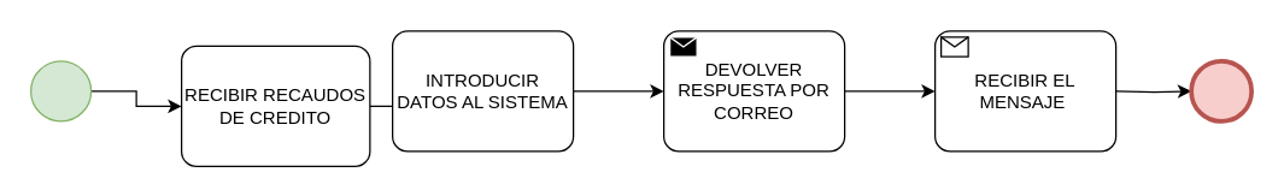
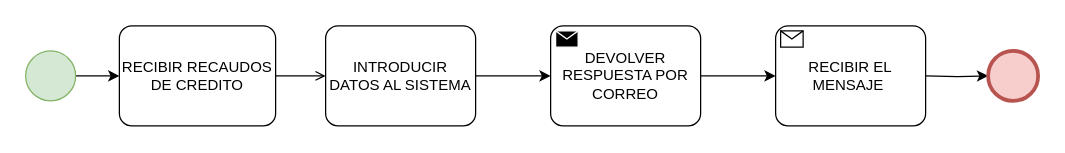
- <mxCell id="5" value="RECIBIR RECAUDOS DE CREDITO" style="points=[[0.25,0,0],[0.5,0,0],[0.75,0,0],[1,0.25,0],[1,0.5,0],[1,0.75,0],[0.75,1,0],[0.5,1,0],[0.25,1,0],[0,0.75,0],[0,0.5,0],[0,0.25,0]];shape=mxgraph.bpmn.task;whiteSpace=wrap;rectStyle=rounded;size=10;taskMarker=abstract;" vertex="1" parent="1"><mxGeometry x="120" y="30" width="125" height="80" as="geometry" /></mxCell>
+ <mxCell id="5" value="RECIBIR RECAUDOS DE CREDITO" style="points=[[0.25,0,0],[0.5,0,0],[0.75,0,0],[1,0.25,0],[1,0.5,0],[1,0.75,0],[0.75,1,0],[0.5,1,0],[0.25,1,0],[0,0.75,0],[0,0.5,0],[0,0.25,0]];shape=mxgraph.bpmn.task;whiteSpace=wrap;rectStyle=rounded;size=10;taskMarker=abstract;" vertex="1" parent="1"><mxGeometry x="95" y="20" width="125" height="80" as="geometry" /></mxCell>
